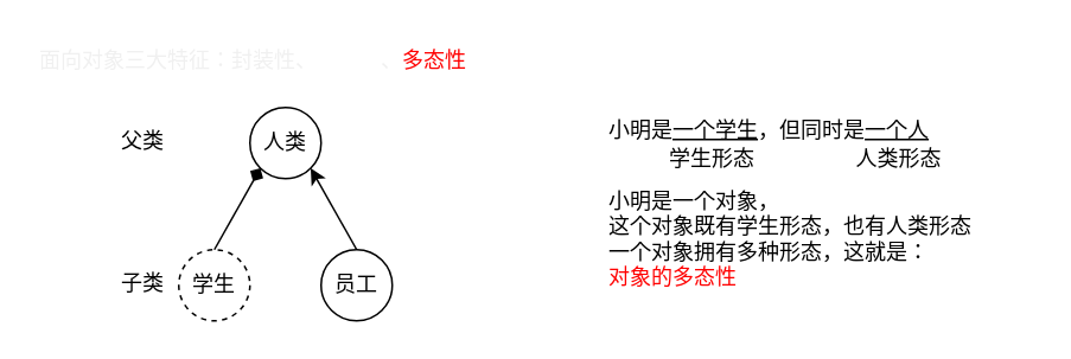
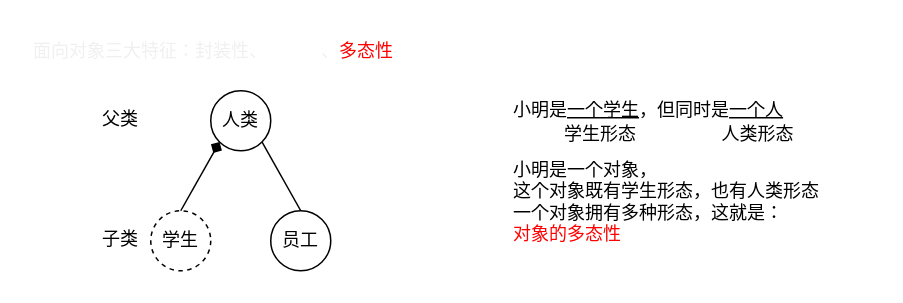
- <mxCell id="7" value="" style="endArrow=classic;html=1;exitX=0.5;exitY=0;exitDx=0;exitDy=0;entryX=1;entryY=1;entryDx=0;entryDy=0;" edge="1" parent="1" source="5" target="3"><mxGeometry width="50" height="50" relative="1" as="geometry"><mxPoint x="130" y="150" as="sourcePoint" /><mxPoint x="155.858" y="104.142" as="targetPoint" /></mxGeometry></mxCell>
+ <mxCell id="7" value="" style="endArrow=none;html=1;exitX=0.5;exitY=0;exitDx=0;exitDy=0;entryX=1;entryY=1;entryDx=0;entryDy=0;" edge="1" parent="1" source="5" target="3"><mxGeometry width="50" height="50" relative="1" as="geometry"><mxPoint x="130" y="150" as="sourcePoint" /><mxPoint x="155.858" y="104.142" as="targetPoint" /></mxGeometry></mxCell>
